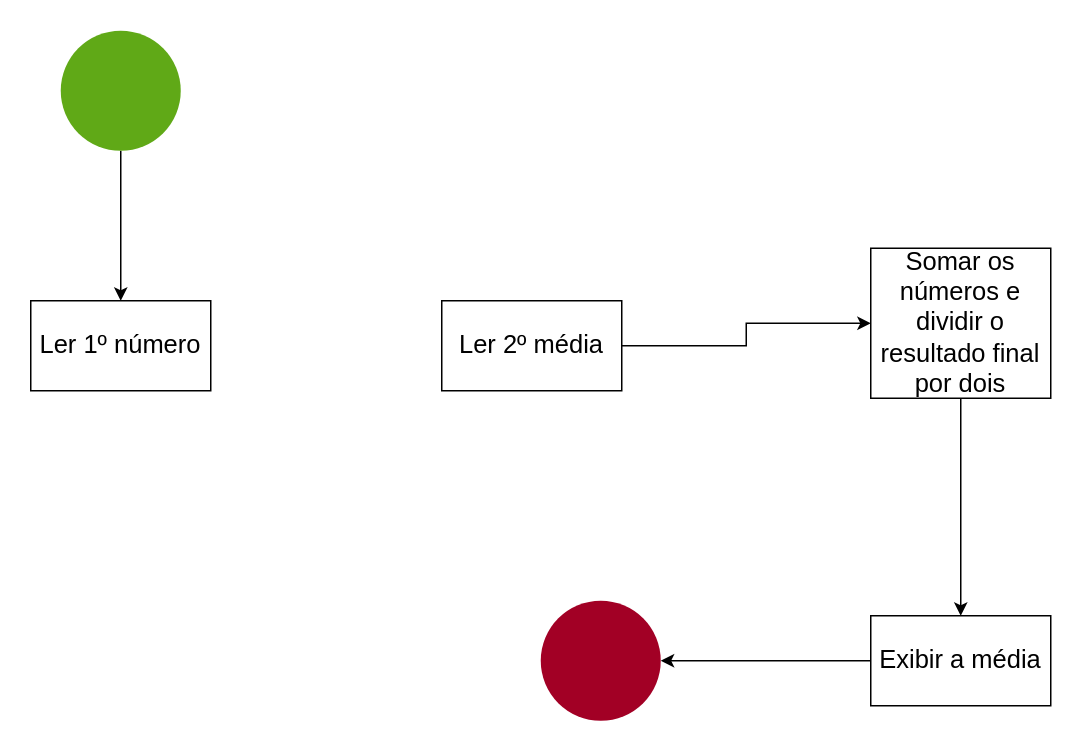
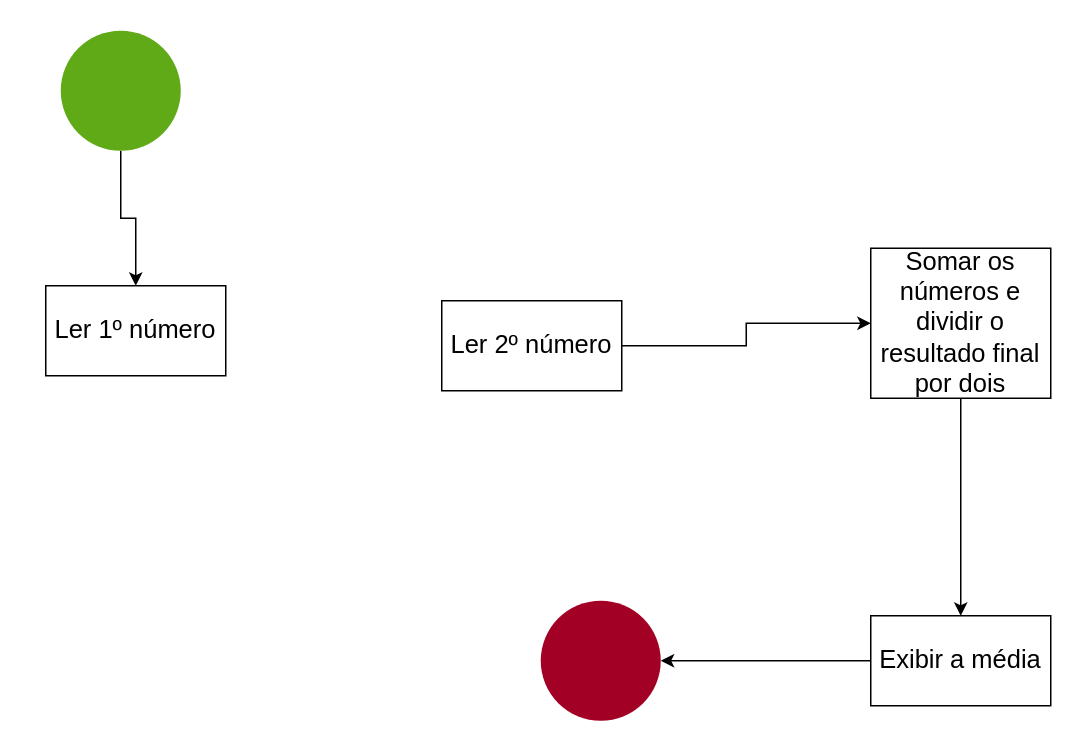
- <mxCell id="4" value="Ler 1º número" style="rounded=0;whiteSpace=wrap;html=1;fontSize=17;" parent="1" vertex="1"><mxGeometry x="20" y="200" width="120" height="60" as="geometry" /></mxCell>
+ <mxCell id="4" value="Ler 1º número" style="rounded=0;whiteSpace=wrap;html=1;fontSize=17;" parent="1" vertex="1"><mxGeometry x="30" y="190" width="120" height="60" as="geometry" /></mxCell>
- <mxCell id="6" value="Ler 2º média" style="rounded=0;whiteSpace=wrap;html=1;fontSize=17;" parent="1" vertex="1"><mxGeometry x="294" y="200" width="120" height="60" as="geometry" /></mxCell>
+ <mxCell id="6" value="Ler 2º número" style="rounded=0;whiteSpace=wrap;html=1;fontSize=17;" parent="1" vertex="1"><mxGeometry x="294" y="200" width="120" height="60" as="geometry" /></mxCell>
